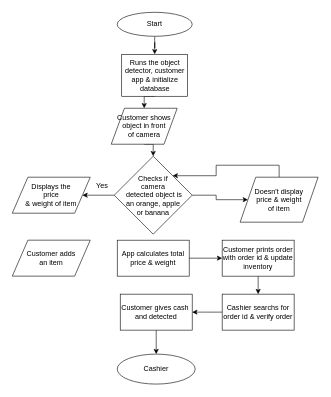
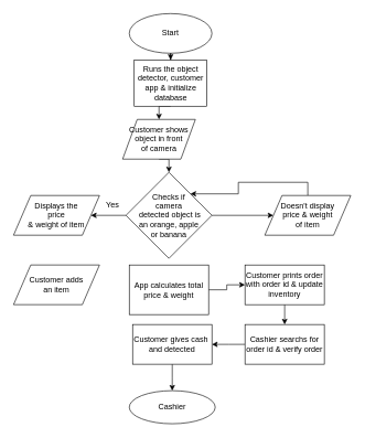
- <mxCell id="3" value="Start" style="ellipse;whiteSpace=wrap;html=1;" parent="1" vertex="1"><mxGeometry x="195" y="20" width="125" height="40" as="geometry" /></mxCell>
+ <mxCell id="3" value="Start" style="ellipse;whiteSpace=wrap;html=1;" parent="1" vertex="1"><mxGeometry x="195" y="20" width="125" height="60" as="geometry" /></mxCell>
- <mxCell id="10" value="Doesn't display&lt;br&gt;price &amp;amp; weight&lt;br&gt;of item" style="shape=parallelogram;perimeter=parallelogramPerimeter;whiteSpace=wrap;html=1;" parent="1" vertex="1"><mxGeometry x="400" y="295" width="130" height="75" as="geometry" /></mxCell>
+ <mxCell id="10" value="Doesn't display&lt;br&gt;price &amp;amp; weight&lt;br&gt;of item" style="shape=parallelogram;perimeter=parallelogramPerimeter;whiteSpace=wrap;html=1;" parent="1" vertex="1"><mxGeometry x="400" y="295" width="130" height="60" as="geometry" /></mxCell>
- <mxCell id="17" value="App calculates total&lt;br&gt;price &amp;amp; weight" style="rounded=0;whiteSpace=wrap;html=1;" parent="1" vertex="1"><mxGeometry x="195" y="400" width="120" height="60" as="geometry" /></mxCell>
+ <mxCell id="17" value="App calculates total&lt;br&gt;price &amp;amp; weight" style="rounded=0;whiteSpace=wrap;html=1;" parent="1" vertex="1"><mxGeometry x="195" y="400" width="120" height="75" as="geometry" /></mxCell>
